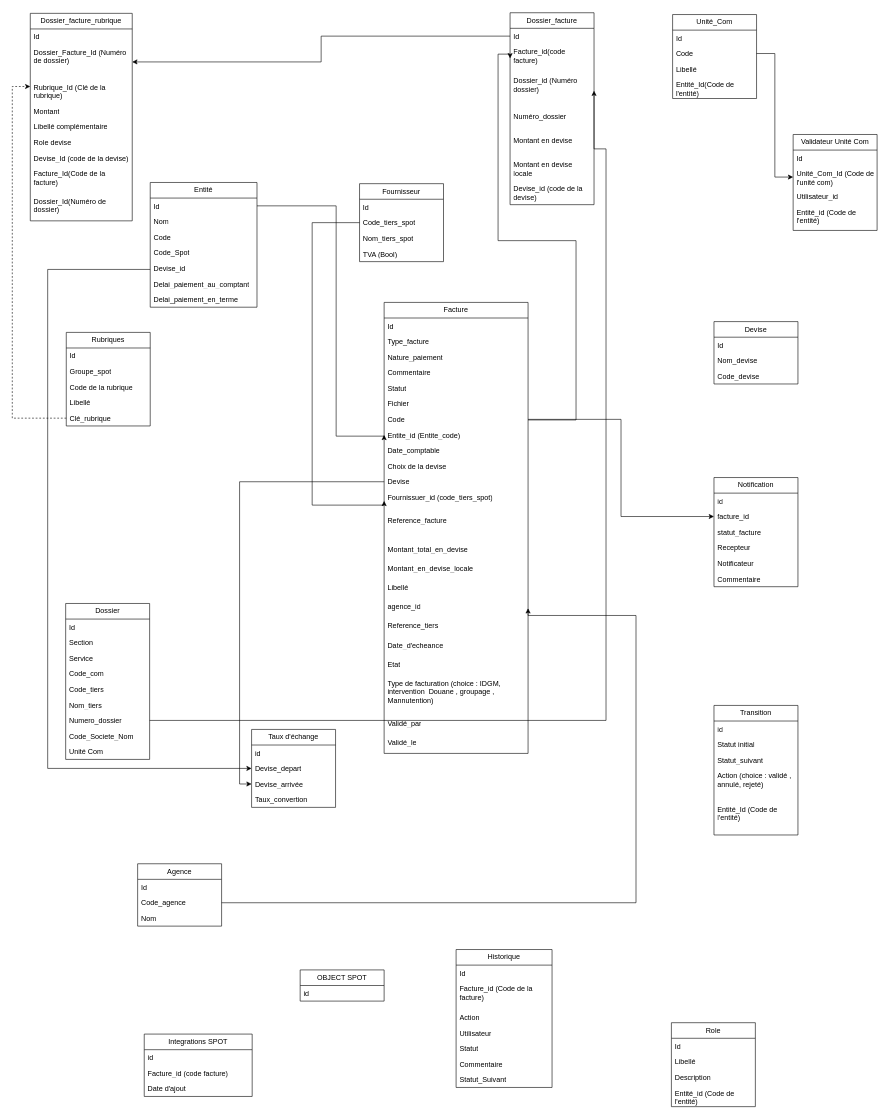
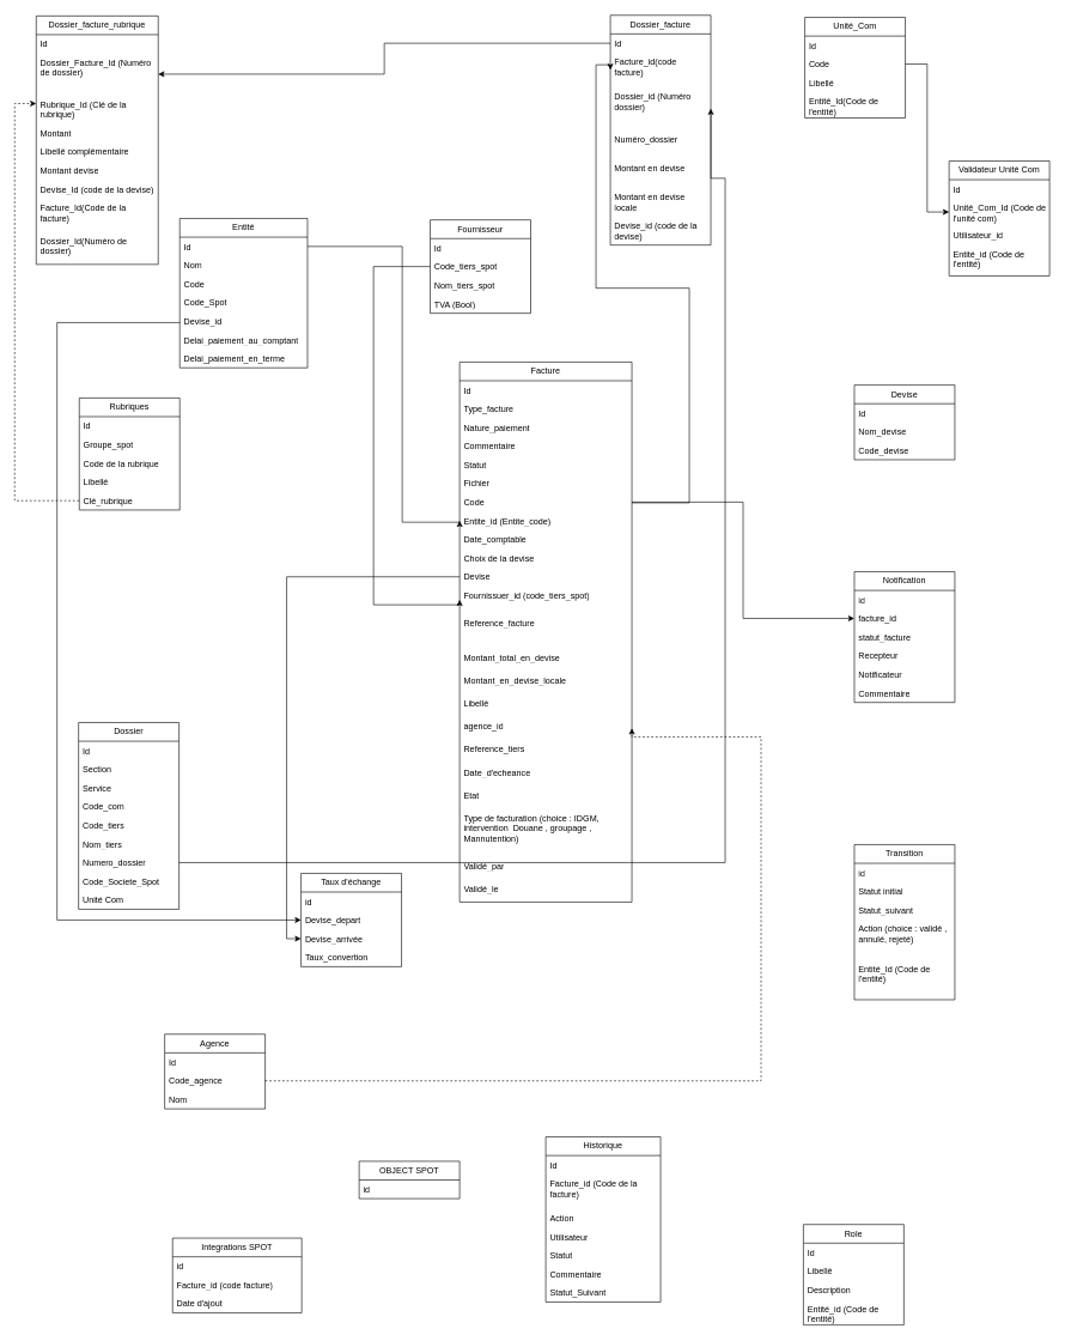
- <mxCell id="103" value="Role devise" style="text;strokeColor=none;fillColor=none;align=left;verticalAlign=top;spacingLeft=4;spacingRight=4;overflow=hidden;rotatable=0;points=[[0,0.5],[1,0.5]];portConstraint=eastwest;whiteSpace=wrap;html=1;" parent="97" vertex="1"><mxGeometry y="202" width="170" height="26" as="geometry" /></mxCell>
+ <mxCell id="103" value="Montant devise" style="text;strokeColor=none;fillColor=none;align=left;verticalAlign=top;spacingLeft=4;spacingRight=4;overflow=hidden;rotatable=0;points=[[0,0.5],[1,0.5]];portConstraint=eastwest;whiteSpace=wrap;html=1;" parent="97" vertex="1"><mxGeometry y="202" width="170" height="26" as="geometry" /></mxCell>
- <mxCell id="42" value="Code_Societe_Nom" style="text;strokeColor=none;fillColor=none;align=left;verticalAlign=top;spacingLeft=4;spacingRight=4;overflow=hidden;rotatable=0;points=[[0,0.5],[1,0.5]];portConstraint=eastwest;whiteSpace=wrap;html=1;" parent="34" vertex="1"><mxGeometry y="208" width="140" height="26" as="geometry" /></mxCell>
+ <mxCell id="42" value="Code_Societe_Spot" style="text;strokeColor=none;fillColor=none;align=left;verticalAlign=top;spacingLeft=4;spacingRight=4;overflow=hidden;rotatable=0;points=[[0,0.5],[1,0.5]];portConstraint=eastwest;whiteSpace=wrap;html=1;" parent="34" vertex="1"><mxGeometry y="208" width="140" height="26" as="geometry" /></mxCell>
- <mxCell id="75" style="edgeStyle=orthogonalEdgeStyle;rounded=0;orthogonalLoop=1;jettySize=auto;html=1;entryX=1;entryY=0.5;entryDx=0;entryDy=0;" parent="1" source="73" target="27" edge="1"><mxGeometry relative="1" as="geometry"><Array as="points"><mxPoint x="1060" y="1504" /><mxPoint x="1060" y="1025" /></Array></mxGeometry></mxCell>
+ <mxCell id="75" style="edgeStyle=orthogonalEdgeStyle;rounded=0;orthogonalLoop=1;jettySize=auto;html=1;entryX=1;entryY=0.5;entryDx=0;entryDy=0;dashed=1;" parent="1" source="73" target="27" edge="1"><mxGeometry relative="1" as="geometry"><Array as="points"><mxPoint x="1060" y="1504" /><mxPoint x="1060" y="1025" /></Array></mxGeometry></mxCell>
